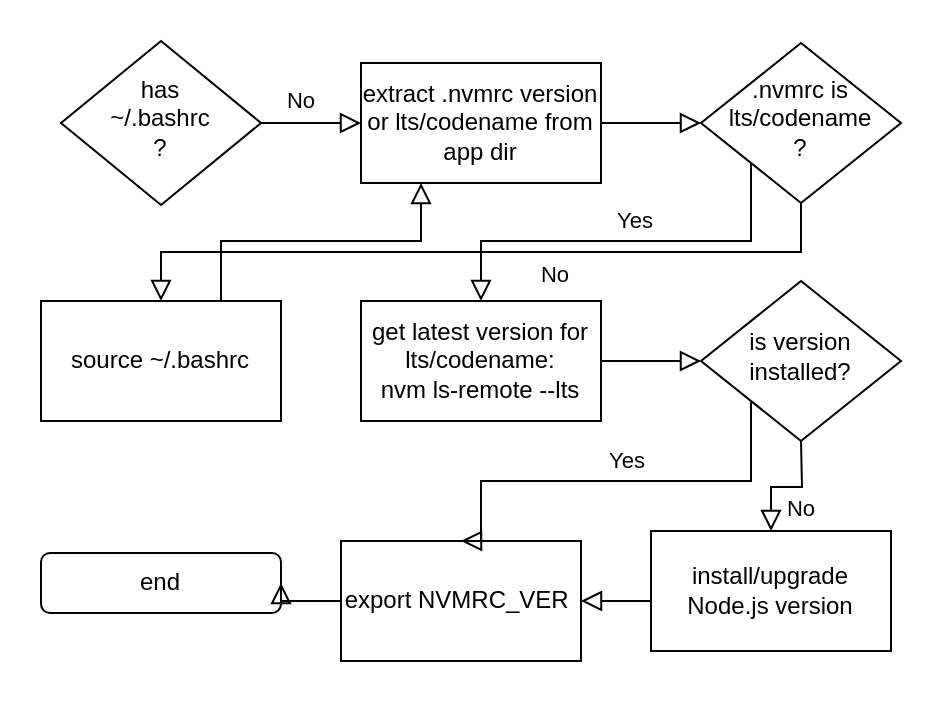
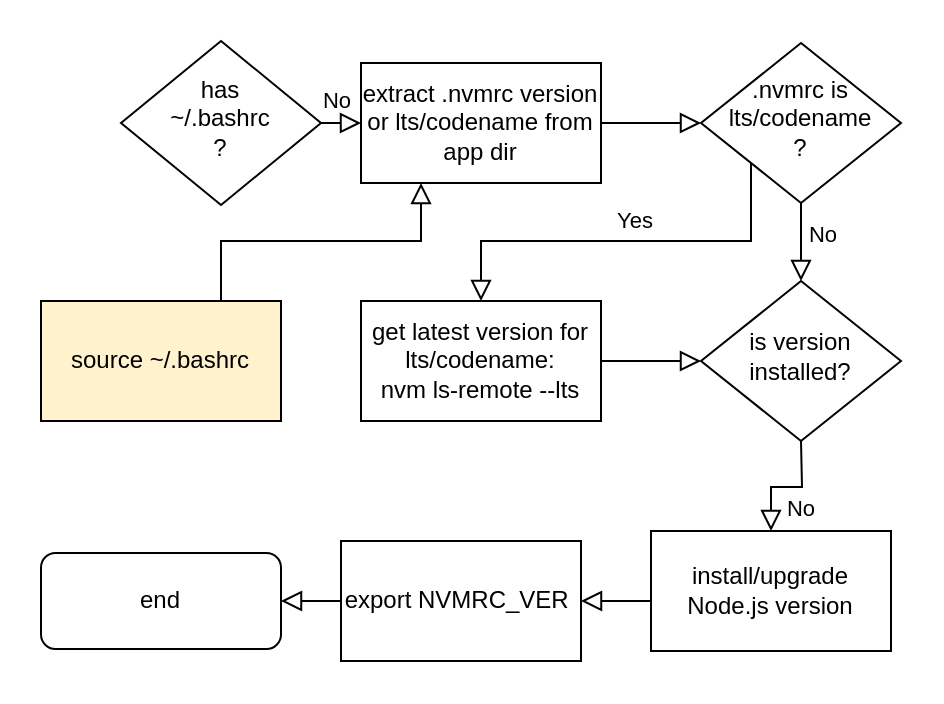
- <mxCell id="3" value="has&lt;br&gt;~/.bashrc&lt;br&gt;?" style="rhombus;whiteSpace=wrap;html=1;shadow=0;fontFamily=Helvetica;fontSize=12;align=center;strokeWidth=1;spacing=6;spacingTop=-4;" parent="1" vertex="1"><mxGeometry x="30" y="20" width="100" height="82" as="geometry" /></mxCell>
+ <mxCell id="3" value="has&lt;br&gt;~/.bashrc&lt;br&gt;?" style="rhombus;whiteSpace=wrap;html=1;shadow=0;fontFamily=Helvetica;fontSize=12;align=center;strokeWidth=1;spacing=6;spacingTop=-4;" parent="1" vertex="1"><mxGeometry x="60" y="20" width="100" height="82" as="geometry" /></mxCell>
- <mxCell id="15" value="No" style="rounded=0;html=1;jettySize=auto;orthogonalLoop=1;fontSize=11;endArrow=block;endFill=0;endSize=8;strokeWidth=1;shadow=0;labelBackgroundColor=none;edgeStyle=orthogonalEdgeStyle;exitX=0.5;exitY=1;exitDx=0;exitDy=0;" edge="1" parent="1" source="9" target="4"><mxGeometry x="-0.2" y="11" relative="1" as="geometry"><mxPoint as="offset" /><mxPoint x="140" y="71" as="sourcePoint" /><mxPoint x="190" y="71" as="targetPoint" /></mxGeometry></mxCell>
+ <mxCell id="15" value="No" style="rounded=0;html=1;jettySize=auto;orthogonalLoop=1;fontSize=11;endArrow=block;endFill=0;endSize=8;strokeWidth=1;shadow=0;labelBackgroundColor=none;edgeStyle=orthogonalEdgeStyle;exitX=0.5;exitY=1;exitDx=0;exitDy=0;entryX=0.5;entryY=0;entryDx=0;entryDy=0;" edge="1" parent="1" source="9" target="14"><mxGeometry x="-0.2" y="11" relative="1" as="geometry"><mxPoint as="offset" /><mxPoint x="140" y="71" as="sourcePoint" /><mxPoint x="190" y="71" as="targetPoint" /></mxGeometry></mxCell>
- <mxCell id="4" value="source ~/.bashrc" style="rounded=0;whiteSpace=wrap;html=1;" parent="1" vertex="1"><mxGeometry x="20" y="150" width="120" height="60" as="geometry" /></mxCell>
+ <mxCell id="4" value="source ~/.bashrc" style="rounded=0;whiteSpace=wrap;html=1;fillColor=#fff2cc;" parent="1" vertex="1"><mxGeometry x="20" y="150" width="120" height="60" as="geometry" /></mxCell>
- <mxCell id="18" value="Yes" style="edgeStyle=orthogonalEdgeStyle;rounded=0;html=1;jettySize=auto;orthogonalLoop=1;fontSize=11;endArrow=block;endFill=0;endSize=8;strokeWidth=1;shadow=0;labelBackgroundColor=none;exitX=0;exitY=1;exitDx=0;exitDy=0;entryX=0.5;entryY=0;entryDx=0;entryDy=0;" edge="1" parent="1" source="14" target="13"><mxGeometry x="-0.053" y="-10" relative="1" as="geometry"><mxPoint as="offset" /><mxPoint x="375" y="190" as="sourcePoint" /><mxPoint x="240" y="270" as="targetPoint" /><Array as="points"><mxPoint x="375" y="240" /><mxPoint x="240" y="240" /></Array></mxGeometry></mxCell>
- <mxCell id="2" value="end" style="rounded=1;whiteSpace=wrap;html=1;fontSize=12;glass=0;strokeWidth=1;shadow=0;" parent="1" vertex="1"><mxGeometry x="20" y="276" width="120" height="30" as="geometry" /></mxCell>
+ <mxCell id="2" value="end" style="rounded=1;whiteSpace=wrap;html=1;fontSize=12;glass=0;strokeWidth=1;shadow=0;" parent="1" vertex="1"><mxGeometry x="20" y="276" width="120" height="48" as="geometry" /></mxCell>
